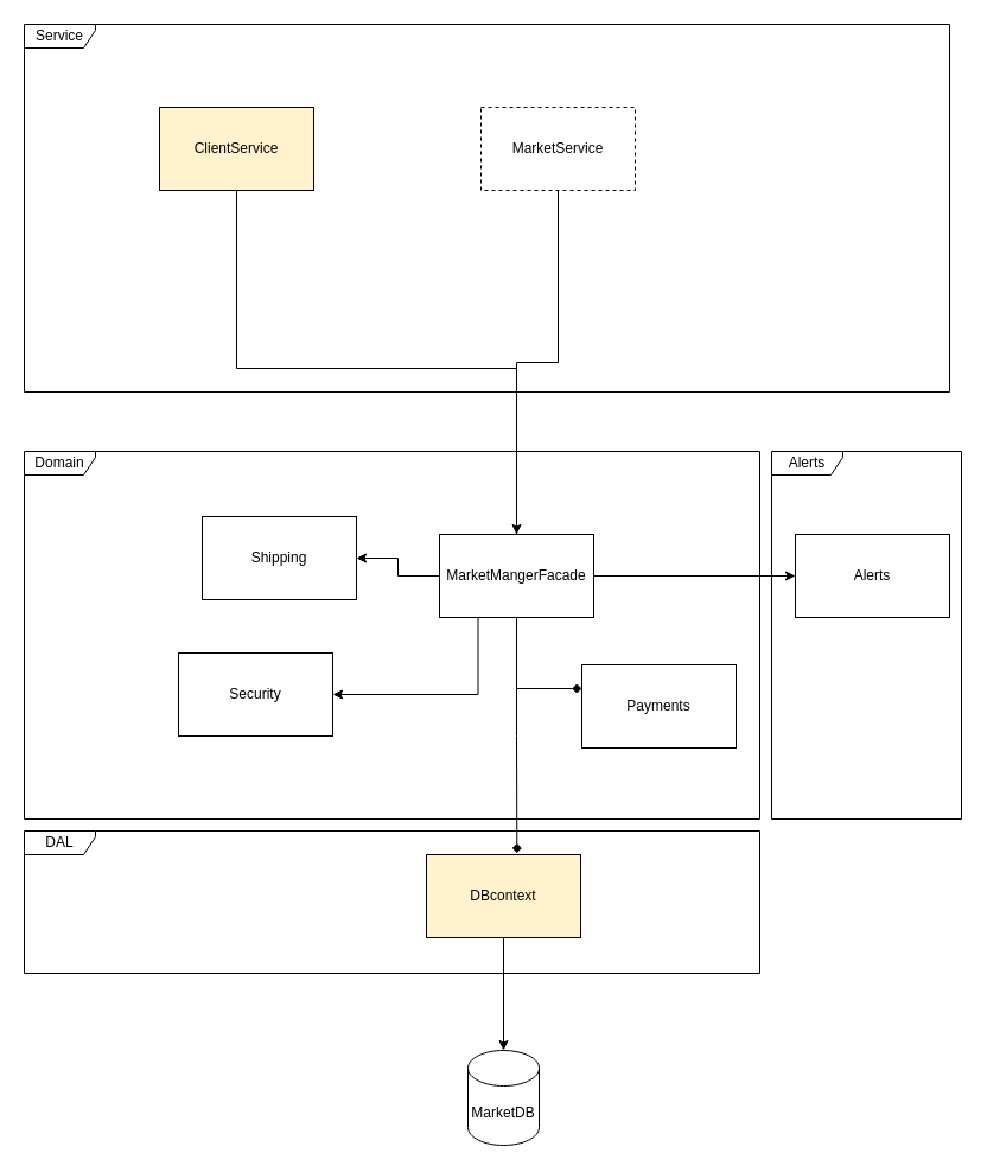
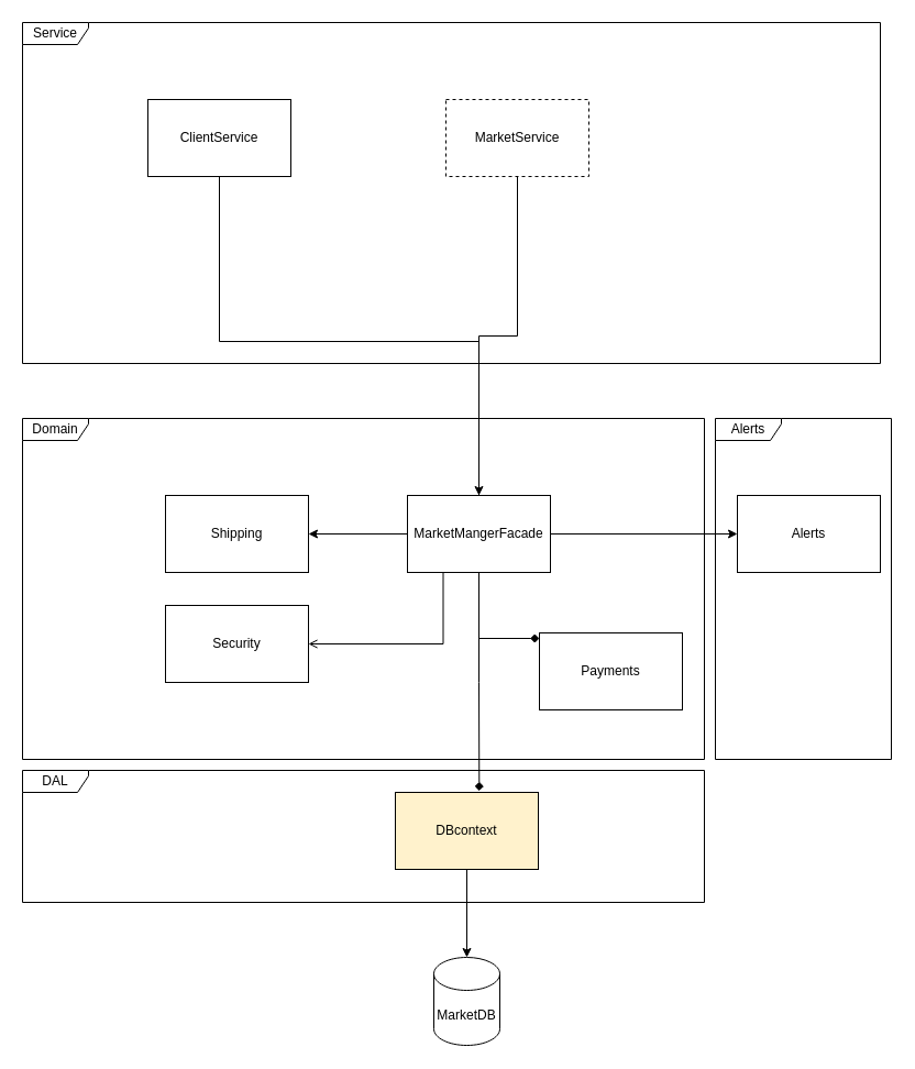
- <mxCell id="4" value="ClientService" style="html=1;whiteSpace=wrap;fillColor=#fff2cc;" parent="1" vertex="1"><mxGeometry x="134" y="90" width="130" height="70" as="geometry" /></mxCell>
+ <mxCell id="4" value="ClientService" style="html=1;whiteSpace=wrap;" parent="1" vertex="1"><mxGeometry x="134" y="90" width="130" height="70" as="geometry" /></mxCell>
- <mxCell id="16" value="Shipping" style="html=1;whiteSpace=wrap;" parent="1" vertex="1"><mxGeometry x="170" y="435" width="130" height="70" as="geometry" /></mxCell>
+ <mxCell id="16" value="Shipping" style="html=1;whiteSpace=wrap;" parent="1" vertex="1"><mxGeometry x="150" y="450" width="130" height="70" as="geometry" /></mxCell>
- <mxCell id="14" style="edgeStyle=orthogonalEdgeStyle;rounded=0;orthogonalLoop=1;jettySize=auto;html=1;exitX=0.25;exitY=1;exitDx=0;exitDy=0;entryX=1;entryY=0.5;entryDx=0;entryDy=0;" parent="1" source="15" target="17" edge="1"><mxGeometry relative="1" as="geometry" /></mxCell>
+ <mxCell id="14" style="edgeStyle=orthogonalEdgeStyle;rounded=0;orthogonalLoop=1;jettySize=auto;html=1;exitX=0.25;exitY=1;exitDx=0;exitDy=0;entryX=1;entryY=0.5;entryDx=0;entryDy=0;endArrow=open;" parent="1" source="15" target="17" edge="1"><mxGeometry relative="1" as="geometry" /></mxCell>
- <mxCell id="9" value="Payments" style="html=1;whiteSpace=wrap;" parent="1" vertex="1"><mxGeometry x="490" y="560" width="130" height="70" as="geometry" /></mxCell>
+ <mxCell id="9" value="Payments" style="html=1;whiteSpace=wrap;" parent="1" vertex="1"><mxGeometry x="490" y="575" width="130" height="70" as="geometry" /></mxCell>
- <mxCell id="22" value="MarketDB" style="shape=cylinder3;whiteSpace=wrap;html=1;boundedLbl=1;backgroundOutline=1;size=15;" vertex="1" parent="1"><mxGeometry x="394" y="885" width="60" height="80" as="geometry" /></mxCell>
+ <mxCell id="22" value="MarketDB" style="shape=cylinder3;whiteSpace=wrap;html=1;boundedLbl=1;backgroundOutline=1;size=15;" vertex="1" parent="1"><mxGeometry x="394" y="870" width="60" height="80" as="geometry" /></mxCell>
